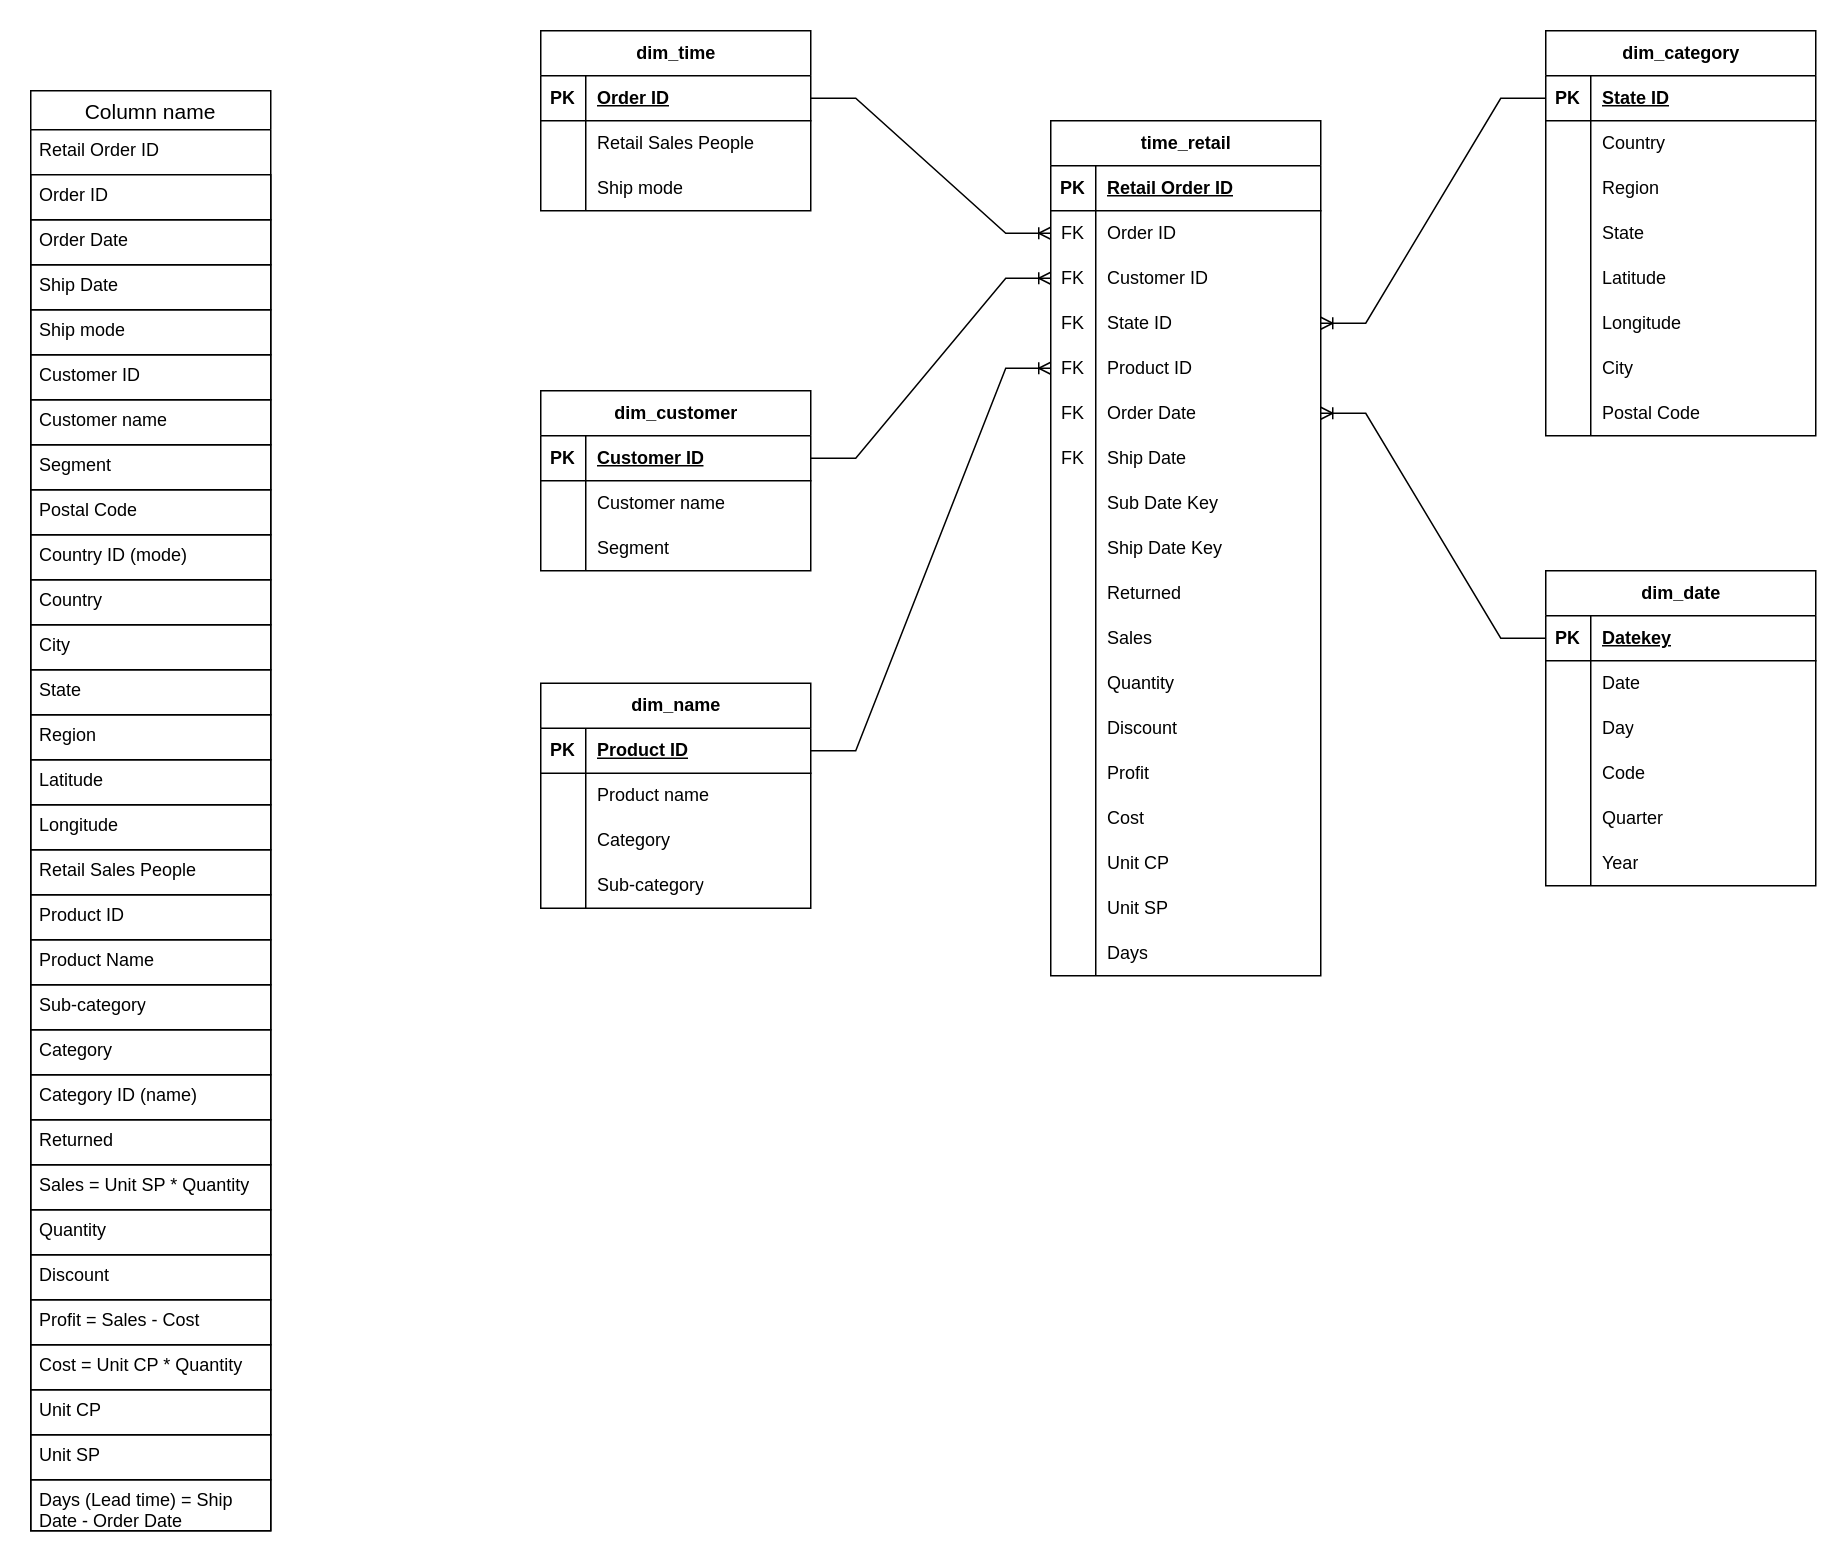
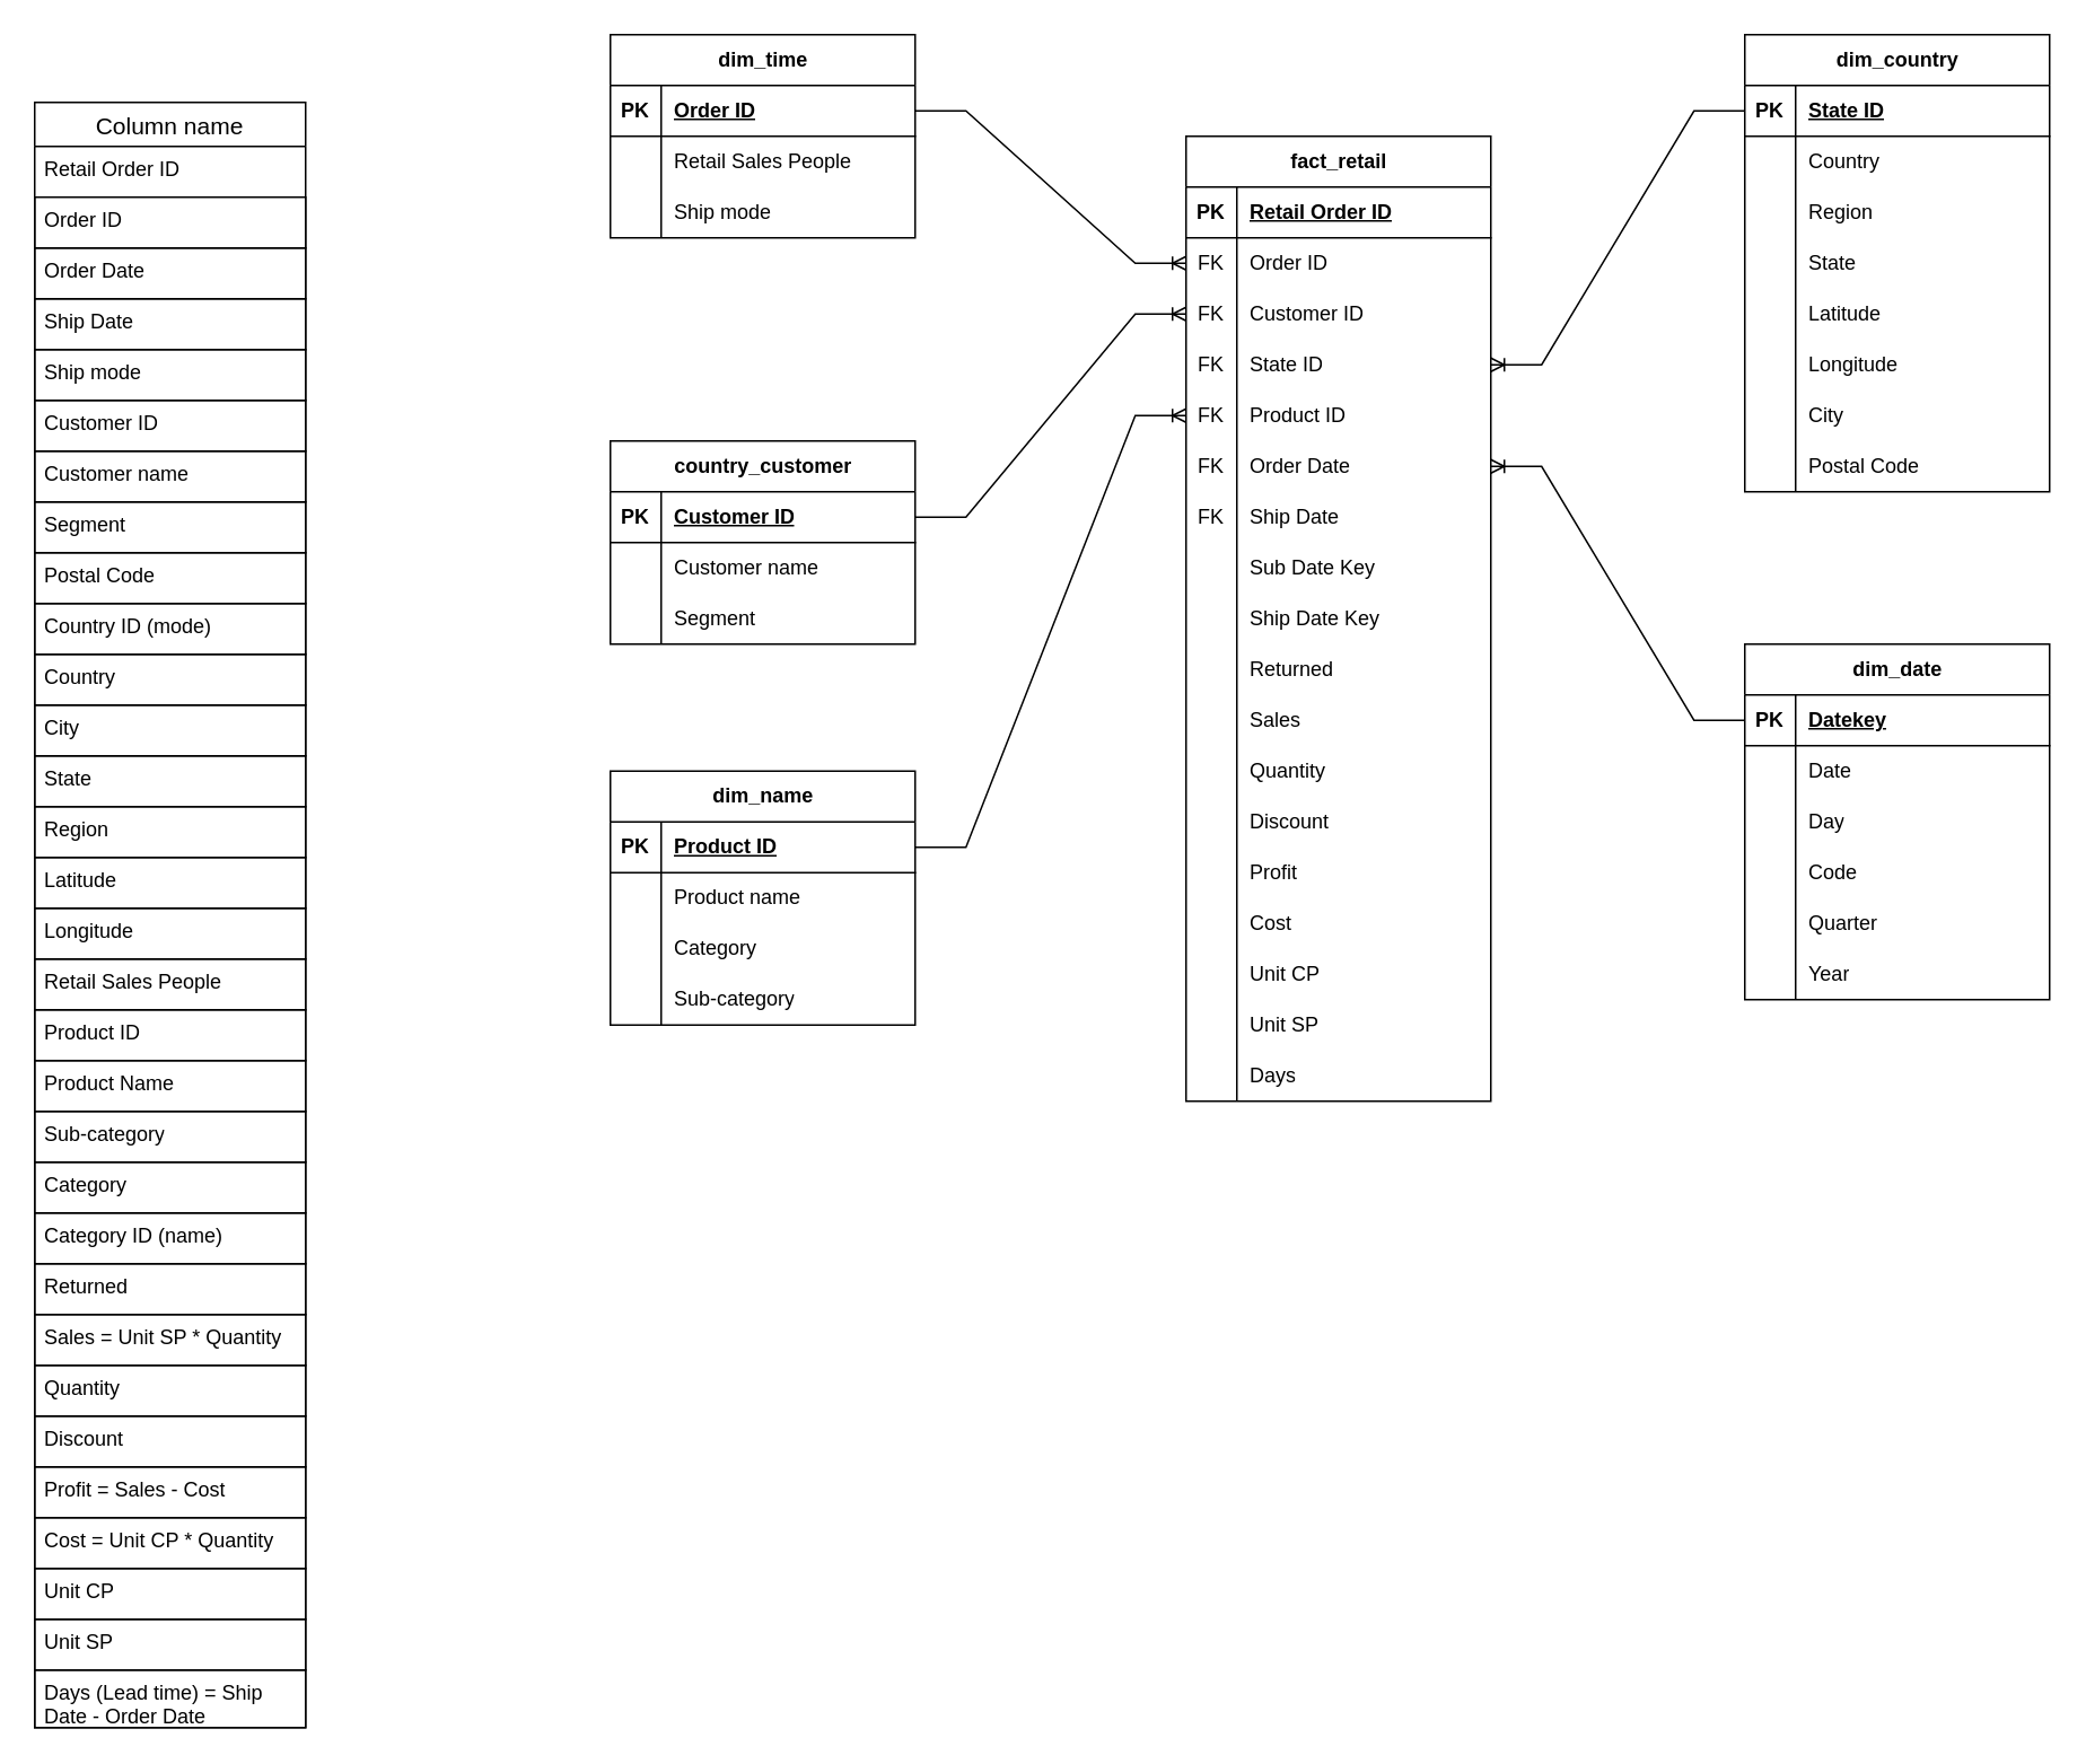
- <mxCell id="109" value="dim_category" style="shape=table;startSize=30;container=1;collapsible=1;childLayout=tableLayout;fixedRows=1;rowLines=0;fontStyle=1;align=center;resizeLast=1;html=1;" parent="1" vertex="1"><mxGeometry x="1030" y="20" width="180" height="270" as="geometry" /></mxCell>
+ <mxCell id="109" value="dim_country" style="shape=table;startSize=30;container=1;collapsible=1;childLayout=tableLayout;fixedRows=1;rowLines=0;fontStyle=1;align=center;resizeLast=1;html=1;" parent="1" vertex="1"><mxGeometry x="1030" y="20" width="180" height="270" as="geometry" /></mxCell>
- <mxCell id="34" value="time_retail" style="shape=table;startSize=30;container=1;collapsible=1;childLayout=tableLayout;fixedRows=1;rowLines=0;fontStyle=1;align=center;resizeLast=1;html=1;" parent="1" vertex="1"><mxGeometry x="700" y="80" width="180" height="570" as="geometry" /></mxCell>
+ <mxCell id="34" value="fact_retail" style="shape=table;startSize=30;container=1;collapsible=1;childLayout=tableLayout;fixedRows=1;rowLines=0;fontStyle=1;align=center;resizeLast=1;html=1;" parent="1" vertex="1"><mxGeometry x="700" y="80" width="180" height="570" as="geometry" /></mxCell>
- <mxCell id="99" value="dim_customer" style="shape=table;startSize=30;container=1;collapsible=1;childLayout=tableLayout;fixedRows=1;rowLines=0;fontStyle=1;align=center;resizeLast=1;html=1;" parent="1" vertex="1"><mxGeometry x="360" y="260" width="180" height="120" as="geometry" /></mxCell>
+ <mxCell id="99" value="country_customer" style="shape=table;startSize=30;container=1;collapsible=1;childLayout=tableLayout;fixedRows=1;rowLines=0;fontStyle=1;align=center;resizeLast=1;html=1;" parent="1" vertex="1"><mxGeometry x="360" y="260" width="180" height="120" as="geometry" /></mxCell>
